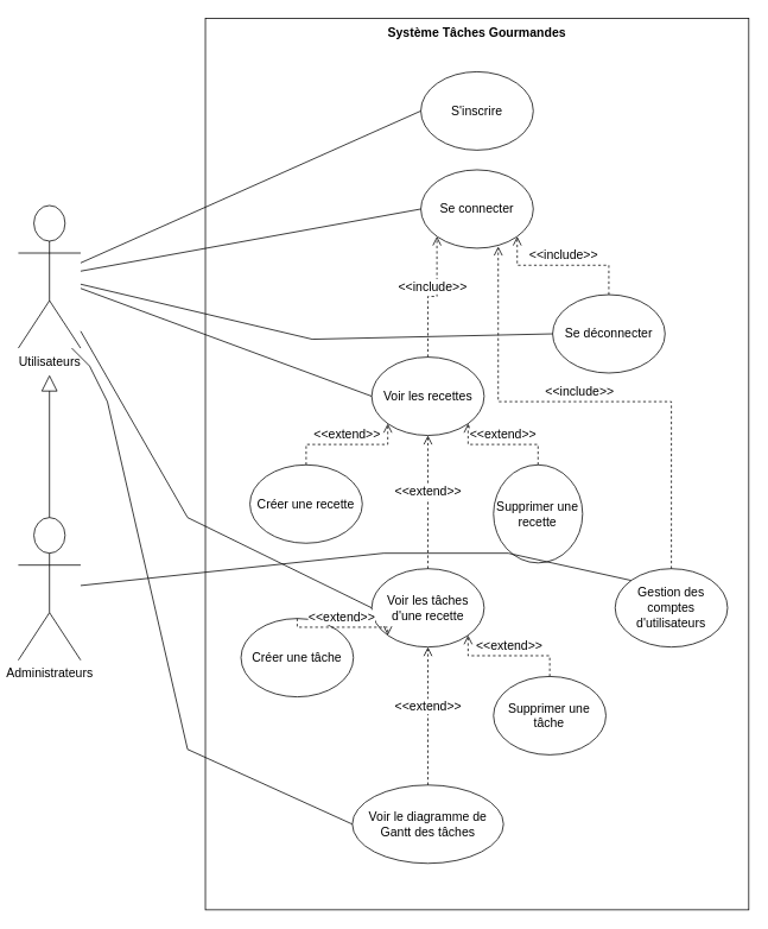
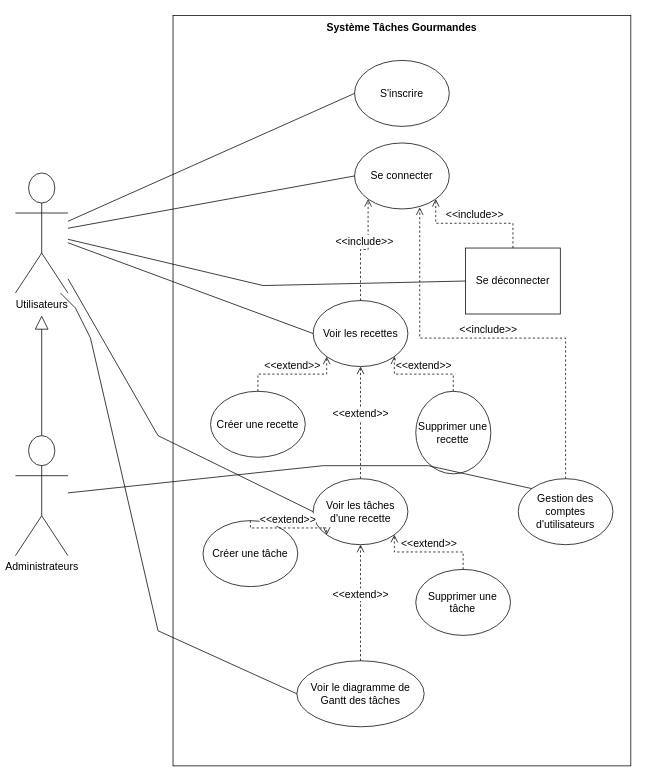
- <mxCell id="8" value="&lt;font style=&quot;font-size: 14px;&quot;&gt;Se déconnecter&lt;/font&gt;" style="ellipse;whiteSpace=wrap;html=1;" parent="3" vertex="1"><mxGeometry x="389.815" y="310.002" width="126.207" height="87.912" as="geometry" /></mxCell>
+ <mxCell id="8" value="&lt;font style=&quot;font-size: 14px;&quot;&gt;Se déconnecter&lt;/font&gt;" style="whiteSpace=wrap;html=1;rounded=0;" parent="3" vertex="1"><mxGeometry x="389.815" y="310.002" width="126.207" height="87.912" as="geometry" /></mxCell>
